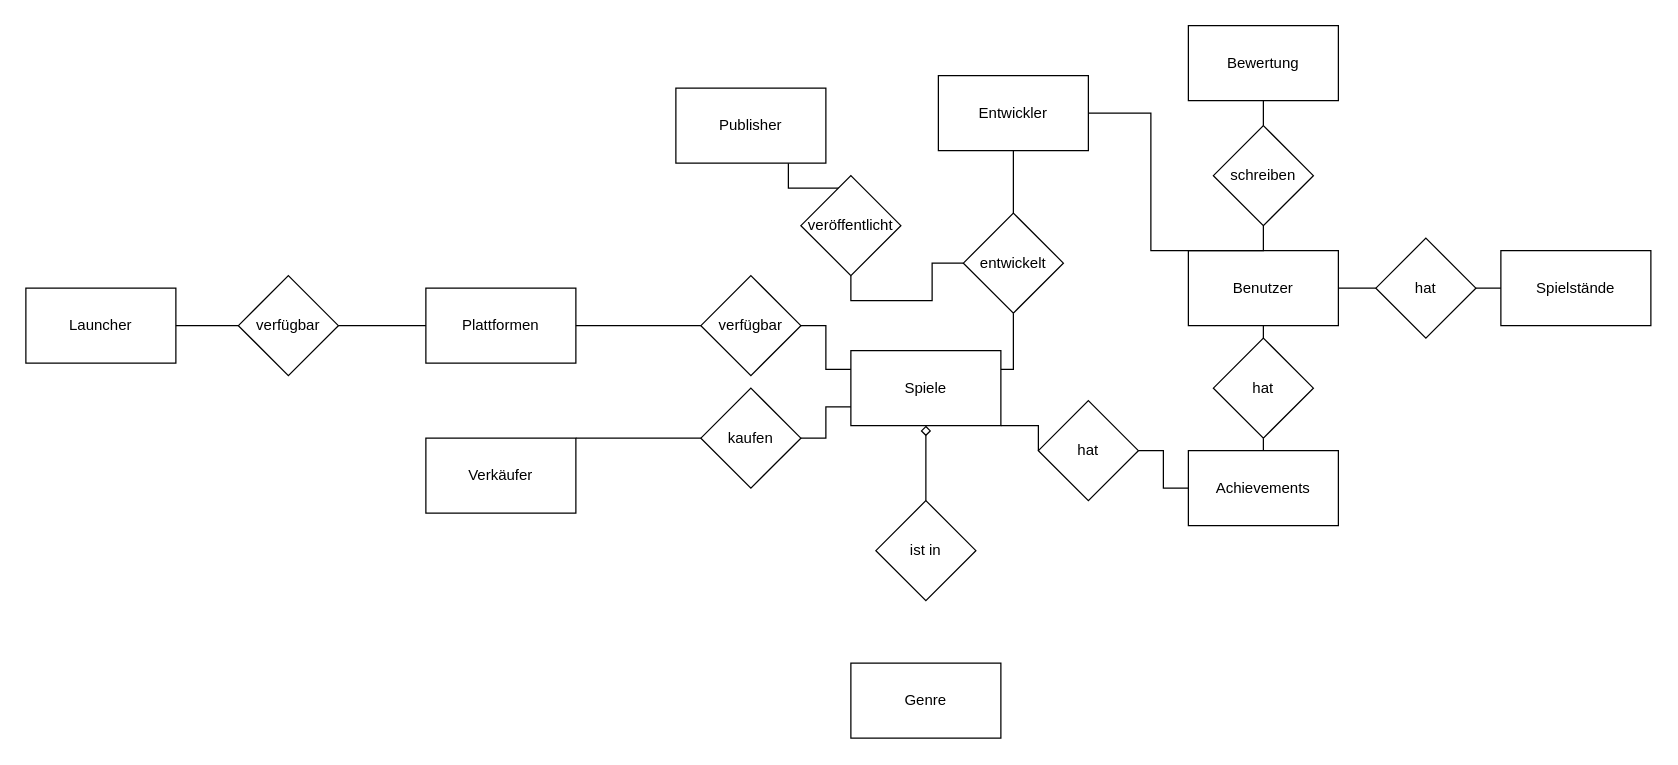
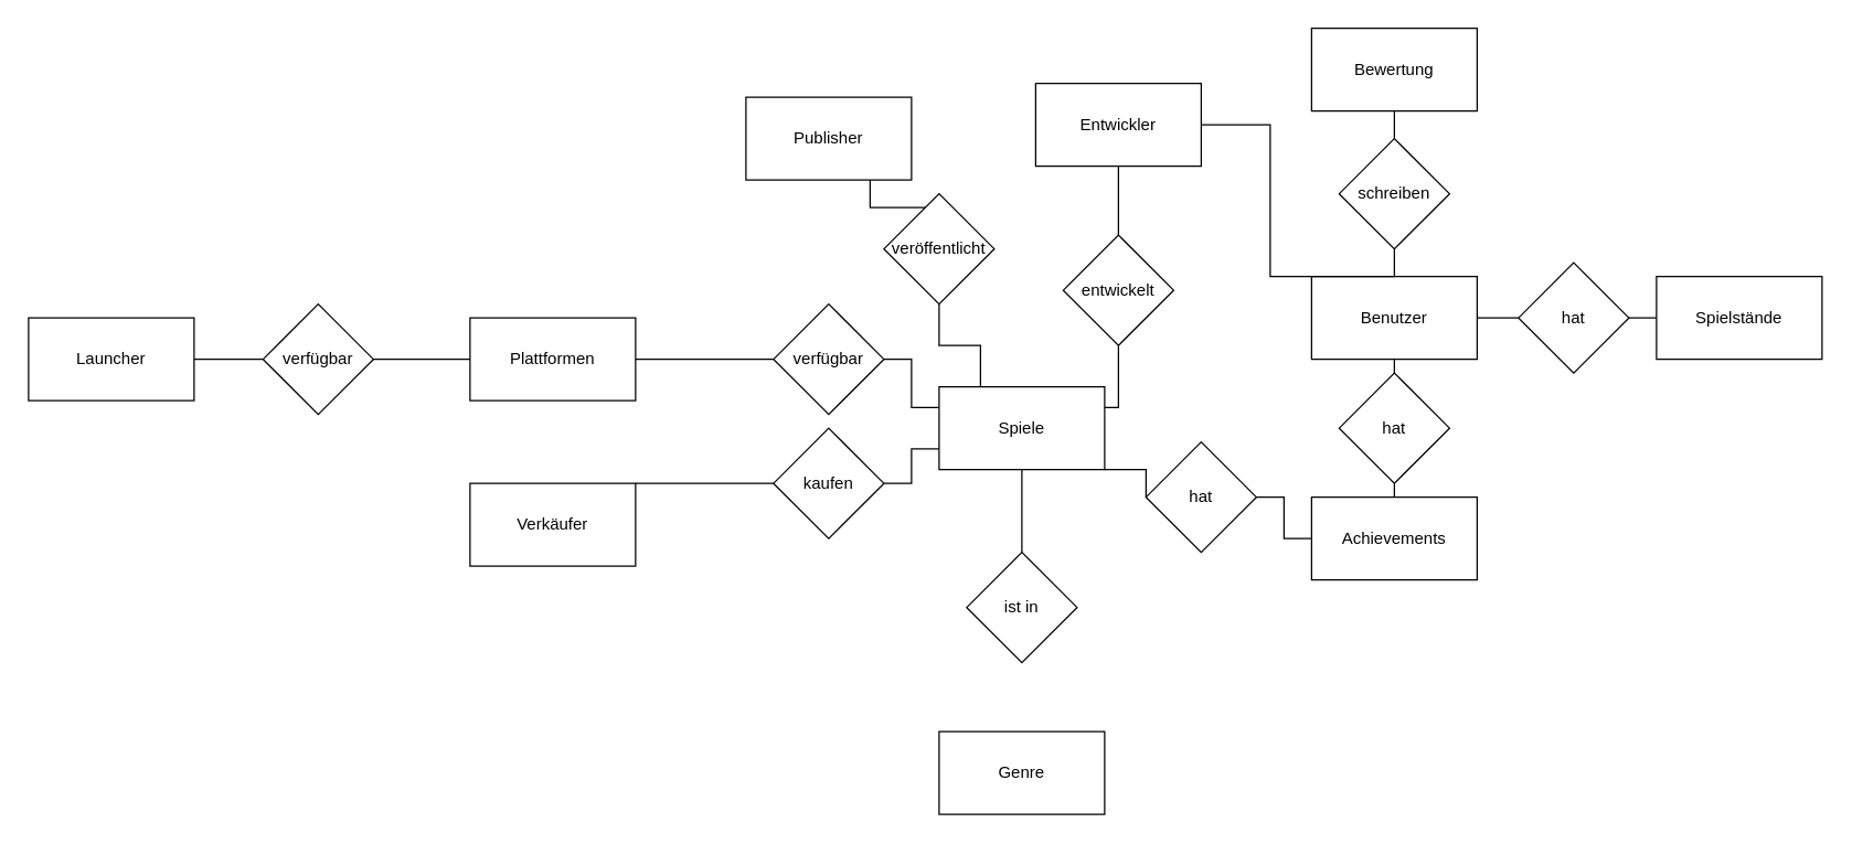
- <mxCell id="31" style="edgeStyle=orthogonalEdgeStyle;rounded=0;orthogonalLoop=1;jettySize=auto;html=1;exitX=0.5;exitY=1;exitDx=0;exitDy=0;endArrow=none;endFill=0;" edge="1" parent="1" source="32" target="30"><mxGeometry relative="1" as="geometry" /></mxCell>
+ <mxCell id="31" style="edgeStyle=orthogonalEdgeStyle;rounded=0;orthogonalLoop=1;jettySize=auto;html=1;exitX=0.5;exitY=1;exitDx=0;exitDy=0;entryX=0.25;entryY=0;entryDx=0;entryDy=0;endArrow=none;endFill=0;" edge="1" parent="1" source="32" target="4"><mxGeometry relative="1" as="geometry" /></mxCell>
- <mxCell id="18" style="edgeStyle=orthogonalEdgeStyle;rounded=0;orthogonalLoop=1;jettySize=auto;html=1;exitX=0.5;exitY=0;exitDx=0;exitDy=0;entryX=0.5;entryY=1;entryDx=0;entryDy=0;endArrow=diamond;endFill=0;" edge="1" parent="1" source="19" target="4"><mxGeometry relative="1" as="geometry" /></mxCell>
+ <mxCell id="18" style="edgeStyle=orthogonalEdgeStyle;rounded=0;orthogonalLoop=1;jettySize=auto;html=1;exitX=0.5;exitY=0;exitDx=0;exitDy=0;entryX=0.5;entryY=1;entryDx=0;entryDy=0;endArrow=none;endFill=0;" edge="1" parent="1" source="19" target="4"><mxGeometry relative="1" as="geometry" /></mxCell>
